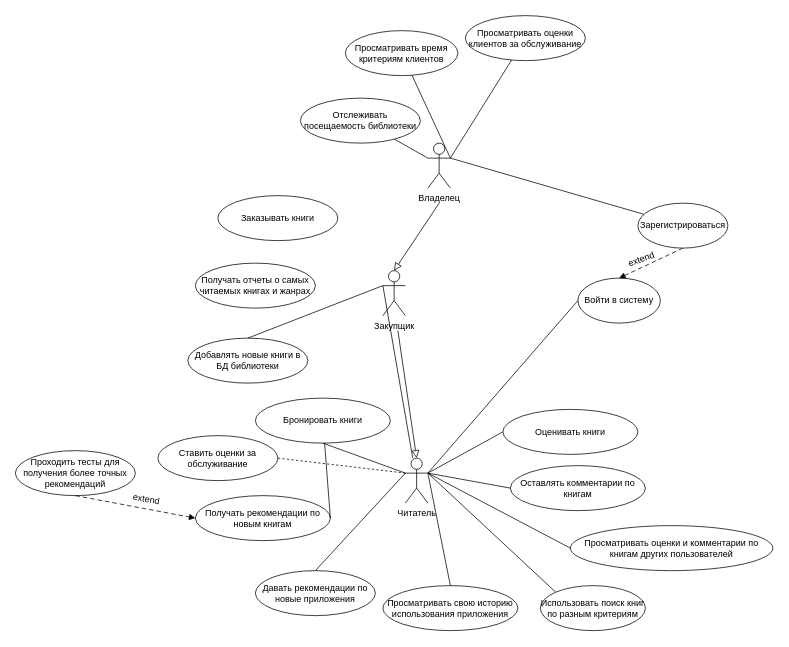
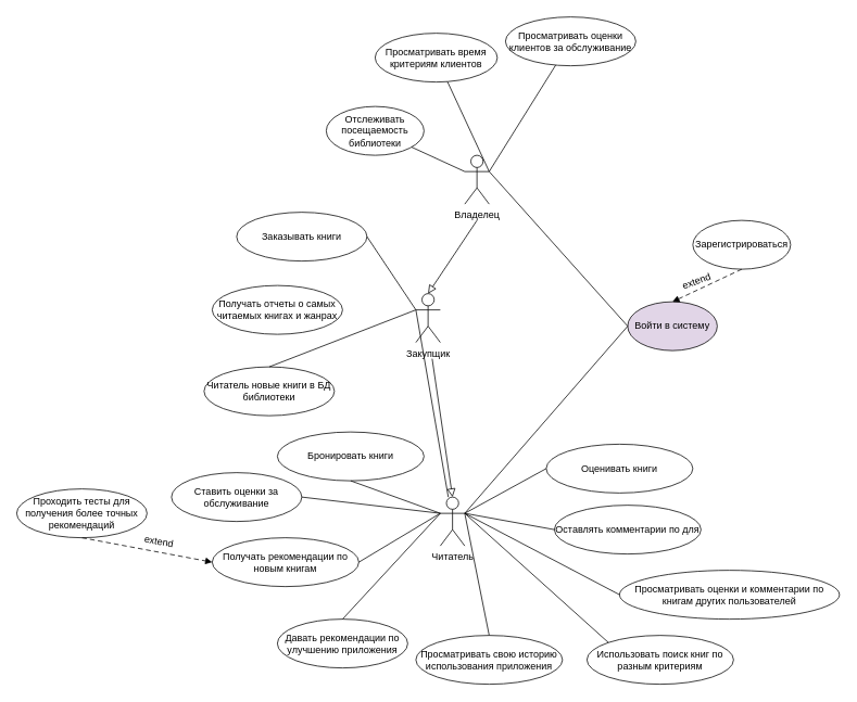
- <mxCell id="9" value="Отслеживать посещаемость библиотеки" style="ellipse;whiteSpace=wrap;html=1;" vertex="1" parent="1"><mxGeometry x="400" y="130" width="160" height="60" as="geometry" /></mxCell>
+ <mxCell id="9" value="Отслеживать посещаемость библиотеки" style="ellipse;whiteSpace=wrap;html=1;" vertex="1" parent="1"><mxGeometry x="400" y="130" width="120" height="60" as="geometry" /></mxCell>
- <mxCell id="6" value="" style="endArrow=none;html=1;rounded=0;exitX=1;exitY=0.333;exitDx=0;exitDy=0;exitPerimeter=0;" edge="1" parent="1" source="2" target="8"><mxGeometry width="50" height="50" relative="1" as="geometry"><mxPoint x="710" y="270" as="sourcePoint" /><mxPoint x="760" y="220" as="targetPoint" /></mxGeometry></mxCell>
+ <mxCell id="6" value="" style="endArrow=none;html=1;rounded=0;exitX=1;exitY=0.333;exitDx=0;exitDy=0;exitPerimeter=0;entryX=0;entryY=0.5;entryDx=0;entryDy=0;" edge="1" parent="1" source="2" target="5"><mxGeometry width="50" height="50" relative="1" as="geometry"><mxPoint x="710" y="270" as="sourcePoint" /><mxPoint x="760" y="220" as="targetPoint" /></mxGeometry></mxCell>
+ <mxCell id="21" value="" style="endArrow=none;html=1;rounded=0;entryX=1;entryY=0.5;entryDx=0;entryDy=0;exitX=0;exitY=0.333;exitDx=0;exitDy=0;exitPerimeter=0;" edge="1" parent="1" source="3" target="20"><mxGeometry width="50" height="50" relative="1" as="geometry"><mxPoint x="410" y="450" as="sourcePoint" /><mxPoint x="460" y="400" as="targetPoint" /></mxGeometry></mxCell>
- <mxCell id="5" value="Войти в систему" style="ellipse;whiteSpace=wrap;html=1;" vertex="1" parent="1"><mxGeometry x="770" y="370" width="110" height="60" as="geometry" /></mxCell>
+ <mxCell id="5" value="Войти в систему" style="ellipse;whiteSpace=wrap;html=1;fillColor=#e1d5e7;" vertex="1" parent="1"><mxGeometry x="770" y="370" width="110" height="60" as="geometry" /></mxCell>
- <mxCell id="17" value="Добавлять новые книги в БД библиотеки" style="ellipse;whiteSpace=wrap;html=1;" vertex="1" parent="1"><mxGeometry x="250" y="450" width="160" height="60" as="geometry" /></mxCell>
+ <mxCell id="17" value="Читатель новые книги в БД библиотеки" style="ellipse;whiteSpace=wrap;html=1;" vertex="1" parent="1"><mxGeometry x="250" y="450" width="160" height="60" as="geometry" /></mxCell>
- <mxCell id="24" value="" style="endArrow=none;html=1;rounded=0;exitX=0;exitY=0.333;exitDx=0;exitDy=0;exitPerimeter=0;entryX=1;entryY=0.5;entryDx=0;entryDy=0;dashed=1;" edge="1" parent="1" target="23" source="4"><mxGeometry width="50" height="50" relative="1" as="geometry"><mxPoint y="630" as="sourcePoint" x="500" /><mxPoint x="740" y="370" as="targetPoint" /></mxGeometry></mxCell>
+ <mxCell id="24" value="" style="endArrow=none;html=1;rounded=0;exitX=0;exitY=0.333;exitDx=0;exitDy=0;exitPerimeter=0;entryX=1;entryY=0.5;entryDx=0;entryDy=0;" edge="1" parent="1" target="23" source="4"><mxGeometry width="50" height="50" relative="1" as="geometry"><mxPoint y="630" as="sourcePoint" x="500" /><mxPoint x="740" y="370" as="targetPoint" /></mxGeometry></mxCell>
- <mxCell id="26" value="" style="endArrow=none;html=1;rounded=0;exitX=1;exitY=0.5;exitDx=0;exitDy=0;" edge="1" parent="1" source="25" target="40"><mxGeometry width="50" height="50" relative="1" as="geometry"><mxPoint x="490" y="790" as="sourcePoint" /><mxPoint x="540" y="740" as="targetPoint" /></mxGeometry></mxCell>
+ <mxCell id="26" value="" style="endArrow=none;html=1;rounded=0;entryX=0;entryY=0.333;entryDx=0;entryDy=0;entryPerimeter=0;exitX=1;exitY=0.5;exitDx=0;exitDy=0;" edge="1" parent="1" source="25" target="4"><mxGeometry width="50" height="50" relative="1" as="geometry"><mxPoint x="490" y="790" as="sourcePoint" /><mxPoint x="540" y="740" as="targetPoint" /></mxGeometry></mxCell>
- <mxCell id="36" value="Оставлять комментарии по книгам" style="ellipse;whiteSpace=wrap;html=1;" vertex="1" parent="1"><mxGeometry x="680" y="620" width="180" height="60" as="geometry" /></mxCell>
+ <mxCell id="36" value="Оставлять комментарии по для" style="ellipse;whiteSpace=wrap;html=1;" vertex="1" parent="1"><mxGeometry x="680" y="620" width="180" height="60" as="geometry" /></mxCell>
- <mxCell id="27" value="Давать рекомендации по новые приложения" style="ellipse;whiteSpace=wrap;html=1;" vertex="1" parent="1"><mxGeometry x="340" y="760" width="160" height="60" as="geometry" /></mxCell>
+ <mxCell id="27" value="Давать рекомендации по улучшению приложения" style="ellipse;whiteSpace=wrap;html=1;" vertex="1" parent="1"><mxGeometry x="340" y="760" width="160" height="60" as="geometry" /></mxCell>
- <mxCell id="29" value="Использовать поиск книг по разным критериям" style="ellipse;whiteSpace=wrap;html=1;" vertex="1" parent="1"><mxGeometry x="720" y="780" width="140" height="60" as="geometry" /></mxCell>
+ <mxCell id="29" value="Использовать поиск книг по разным критериям" style="ellipse;whiteSpace=wrap;html=1;" vertex="1" parent="1"><mxGeometry x="720" y="780" width="180" height="60" as="geometry" /></mxCell>
